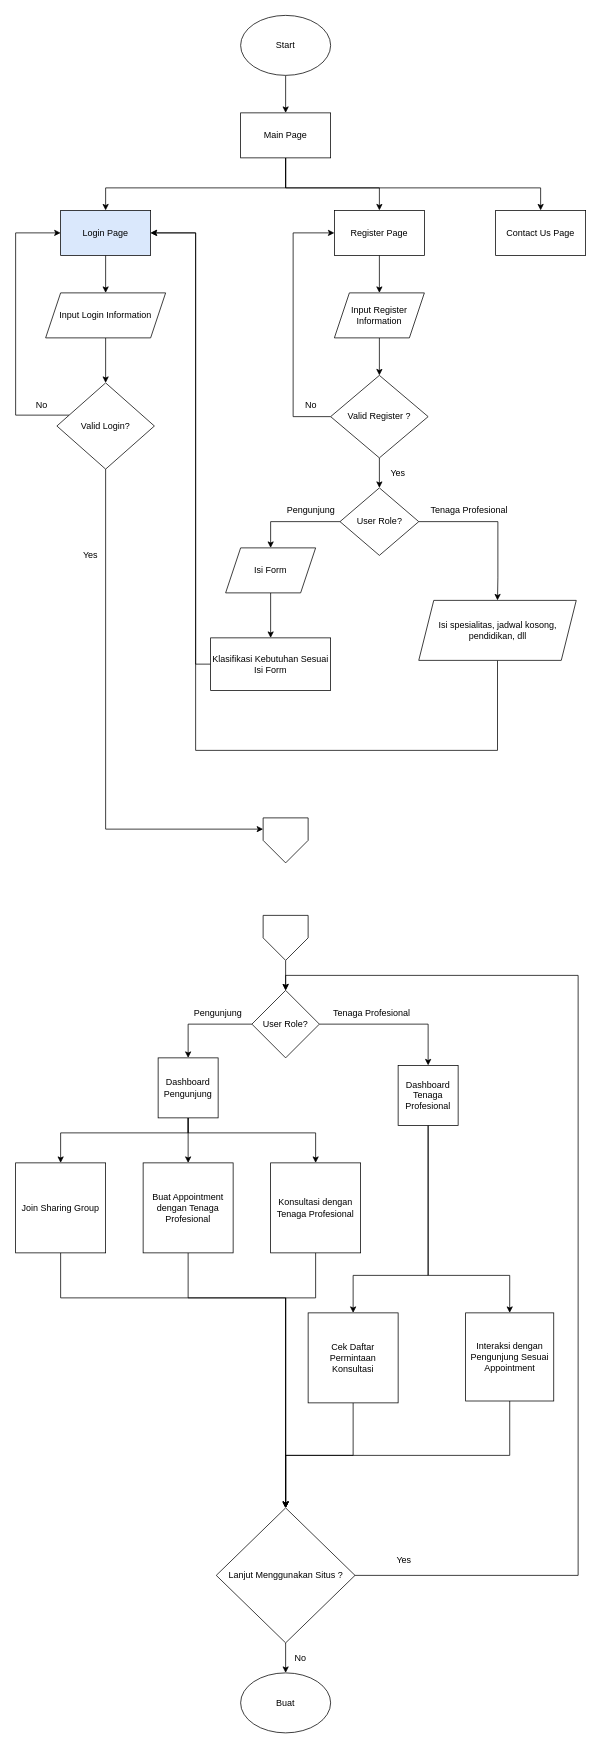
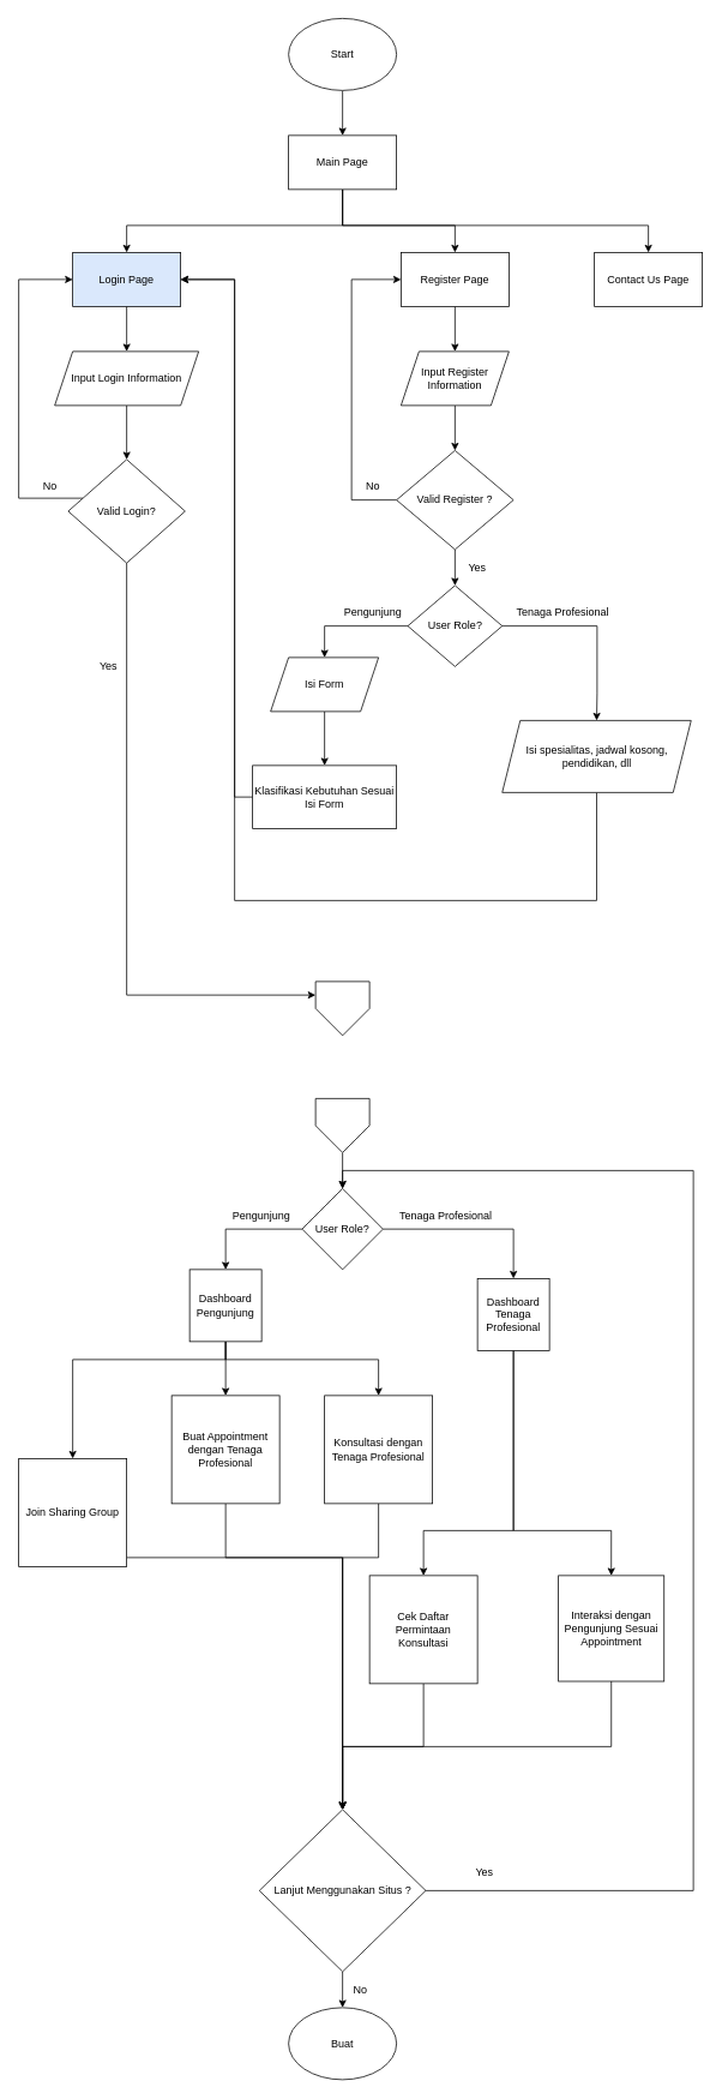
- <mxCell id="46" value="Join Sharing Group" style="whiteSpace=wrap;html=1;aspect=fixed;" parent="1" vertex="1"><mxGeometry x="20" y="1550" width="120" height="120" as="geometry" /></mxCell>
+ <mxCell id="46" value="Join Sharing Group" style="whiteSpace=wrap;html=1;aspect=fixed;" parent="1" vertex="1"><mxGeometry x="20" y="1620" width="120" height="120" as="geometry" /></mxCell>
